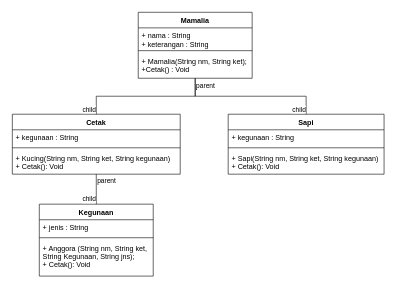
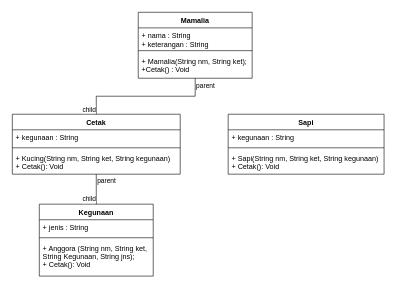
- <mxCell id="18" value="" style="endArrow=none;html=1;edgeStyle=orthogonalEdgeStyle;rounded=0;" edge="1" parent="1" source="2" target="6"><mxGeometry relative="1" as="geometry"><mxPoint x="240" y="260" as="sourcePoint" /><mxPoint x="400" y="260" as="targetPoint" /></mxGeometry></mxCell>
- <mxCell id="19" value="parent" style="edgeLabel;resizable=0;html=1;align=left;verticalAlign=bottom;" connectable="0" vertex="1" parent="18"><mxGeometry x="-1" relative="1" as="geometry"><mxPoint y="20" as="offset" /></mxGeometry></mxCell>
- <mxCell id="20" value="child" style="edgeLabel;resizable=0;html=1;align=right;verticalAlign=bottom;" connectable="0" vertex="1" parent="18"><mxGeometry x="1" relative="1" as="geometry" /></mxCell>
